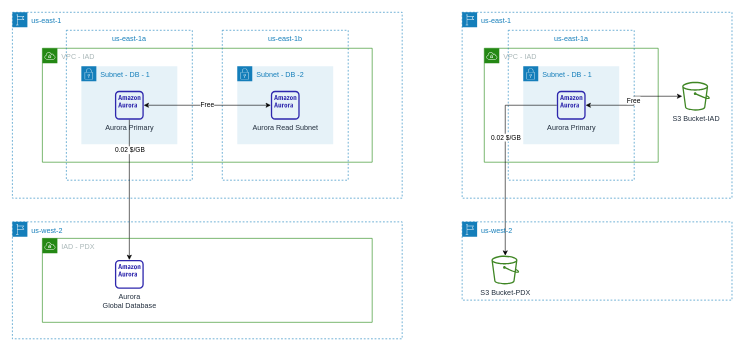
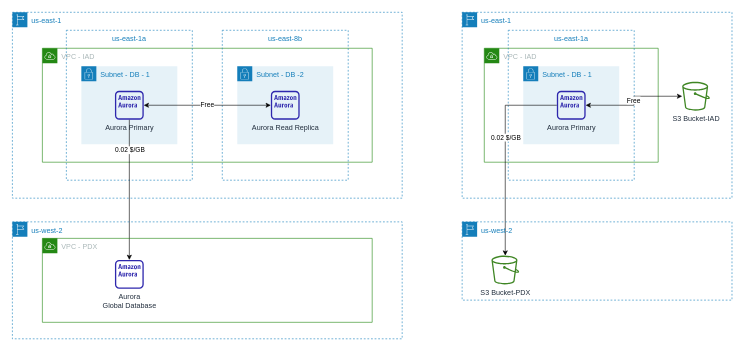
- <mxCell id="4" value="us-east-1b" style="fillColor=none;strokeColor=#147EBA;dashed=1;verticalAlign=top;fontStyle=0;fontColor=#147EBA;" parent="1" vertex="1"><mxGeometry x="370" y="50" width="210" height="250" as="geometry" /></mxCell>
+ <mxCell id="4" value="us-east-8b" style="fillColor=none;strokeColor=#147EBA;dashed=1;verticalAlign=top;fontStyle=0;fontColor=#147EBA;" parent="1" vertex="1"><mxGeometry x="370" y="50" width="210" height="250" as="geometry" /></mxCell>
- <mxCell id="12" value="Aurora Read Subnet" style="sketch=0;outlineConnect=0;fontColor=#232F3E;gradientColor=none;fillColor=#2E27AD;strokeColor=none;dashed=0;verticalLabelPosition=bottom;verticalAlign=top;align=center;html=1;fontSize=12;fontStyle=0;aspect=fixed;pointerEvents=1;shape=mxgraph.aws4.aurora_instance_alt;" parent="1" vertex="1"><mxGeometry x="451" y="151" width="48" height="48" as="geometry" /></mxCell>
+ <mxCell id="12" value="Aurora Read Replica" style="sketch=0;outlineConnect=0;fontColor=#232F3E;gradientColor=none;fillColor=#2E27AD;strokeColor=none;dashed=0;verticalLabelPosition=bottom;verticalAlign=top;align=center;html=1;fontSize=12;fontStyle=0;aspect=fixed;pointerEvents=1;shape=mxgraph.aws4.aurora_instance_alt;" parent="1" vertex="1"><mxGeometry x="451" y="151" width="48" height="48" as="geometry" /></mxCell>
- <mxCell id="14" value="IAD - PDX" style="points=[[0,0],[0.25,0],[0.5,0],[0.75,0],[1,0],[1,0.25],[1,0.5],[1,0.75],[1,1],[0.75,1],[0.5,1],[0.25,1],[0,1],[0,0.75],[0,0.5],[0,0.25]];outlineConnect=0;gradientColor=none;html=1;whiteSpace=wrap;fontSize=12;fontStyle=0;container=0;pointerEvents=0;collapsible=0;recursiveResize=0;shape=mxgraph.aws4.group;grIcon=mxgraph.aws4.group_vpc;strokeColor=#248814;fillColor=none;verticalAlign=top;align=left;spacingLeft=30;fontColor=#AAB7B8;dashed=0;" parent="1" vertex="1"><mxGeometry x="70" y="397" width="550" height="140" as="geometry" /></mxCell>
+ <mxCell id="14" value="VPC - PDX" style="points=[[0,0],[0.25,0],[0.5,0],[0.75,0],[1,0],[1,0.25],[1,0.5],[1,0.75],[1,1],[0.75,1],[0.5,1],[0.25,1],[0,1],[0,0.75],[0,0.5],[0,0.25]];outlineConnect=0;gradientColor=none;html=1;whiteSpace=wrap;fontSize=12;fontStyle=0;container=0;pointerEvents=0;collapsible=0;recursiveResize=0;shape=mxgraph.aws4.group;grIcon=mxgraph.aws4.group_vpc;strokeColor=#248814;fillColor=none;verticalAlign=top;align=left;spacingLeft=30;fontColor=#AAB7B8;dashed=0;" parent="1" vertex="1"><mxGeometry x="70" y="397" width="550" height="140" as="geometry" /></mxCell>
